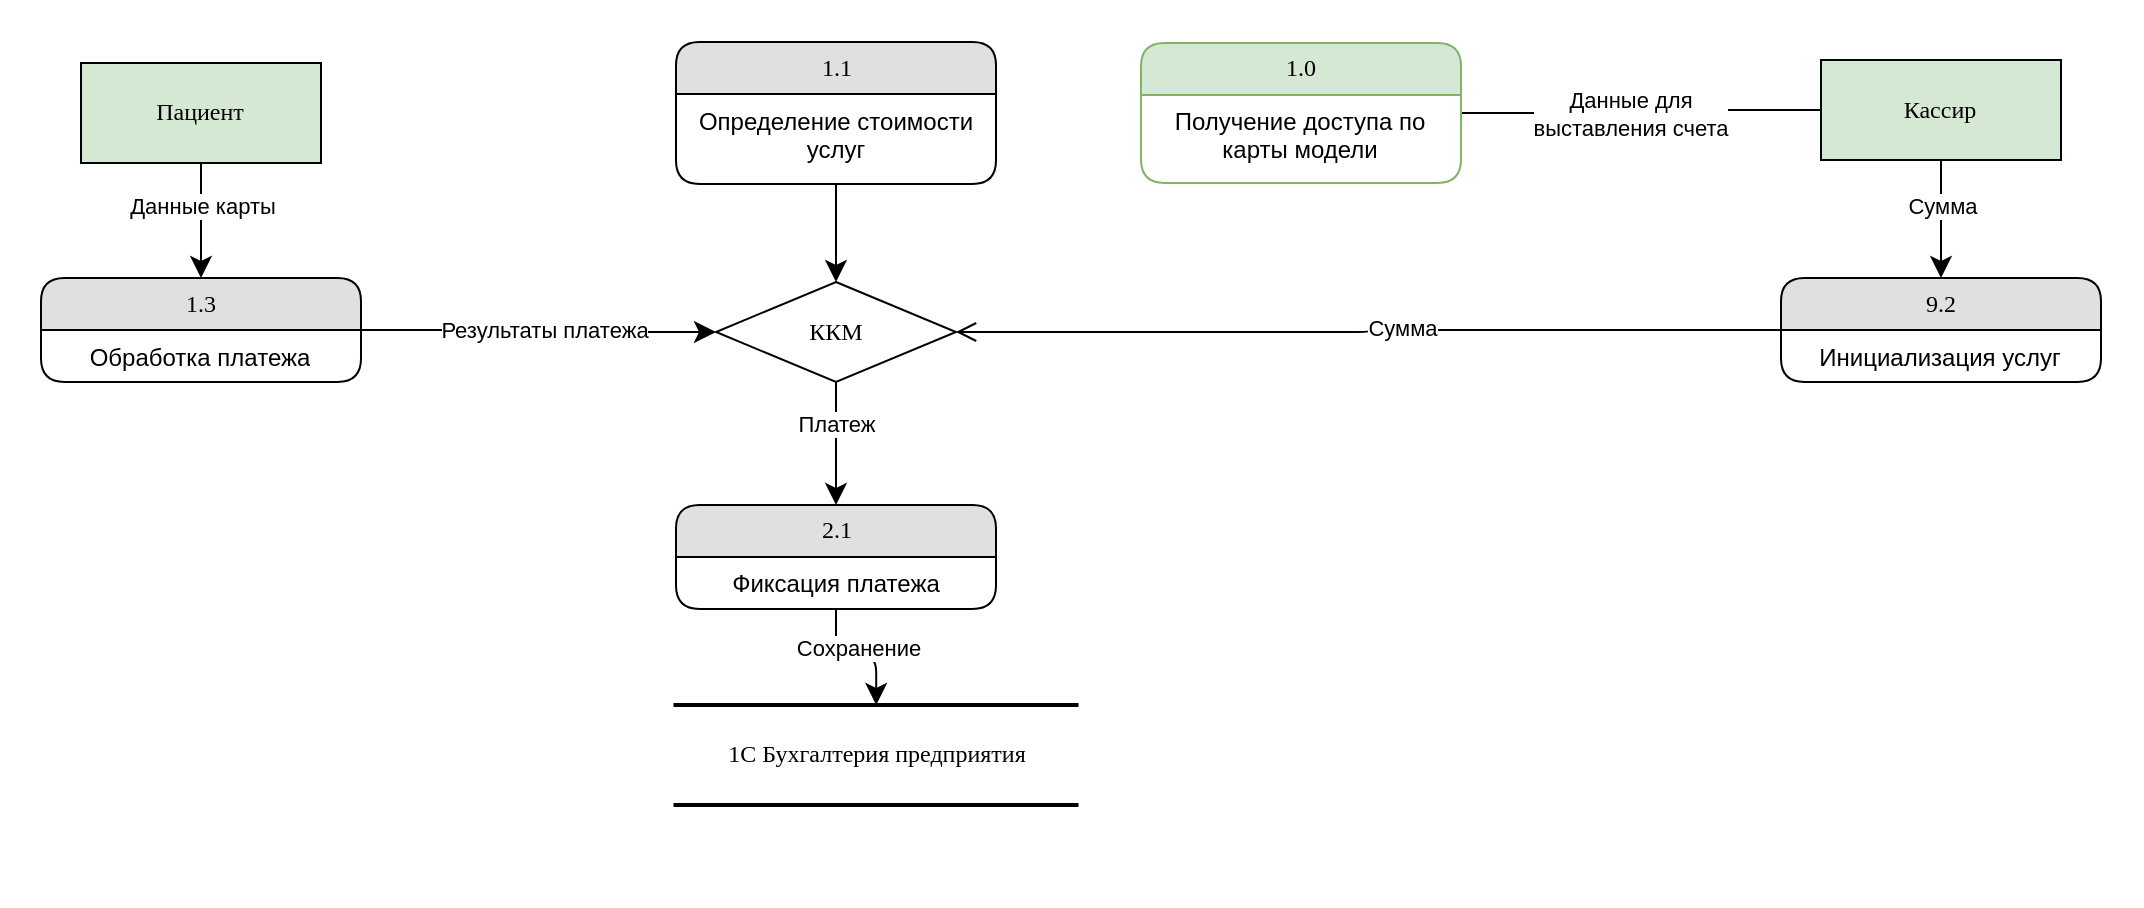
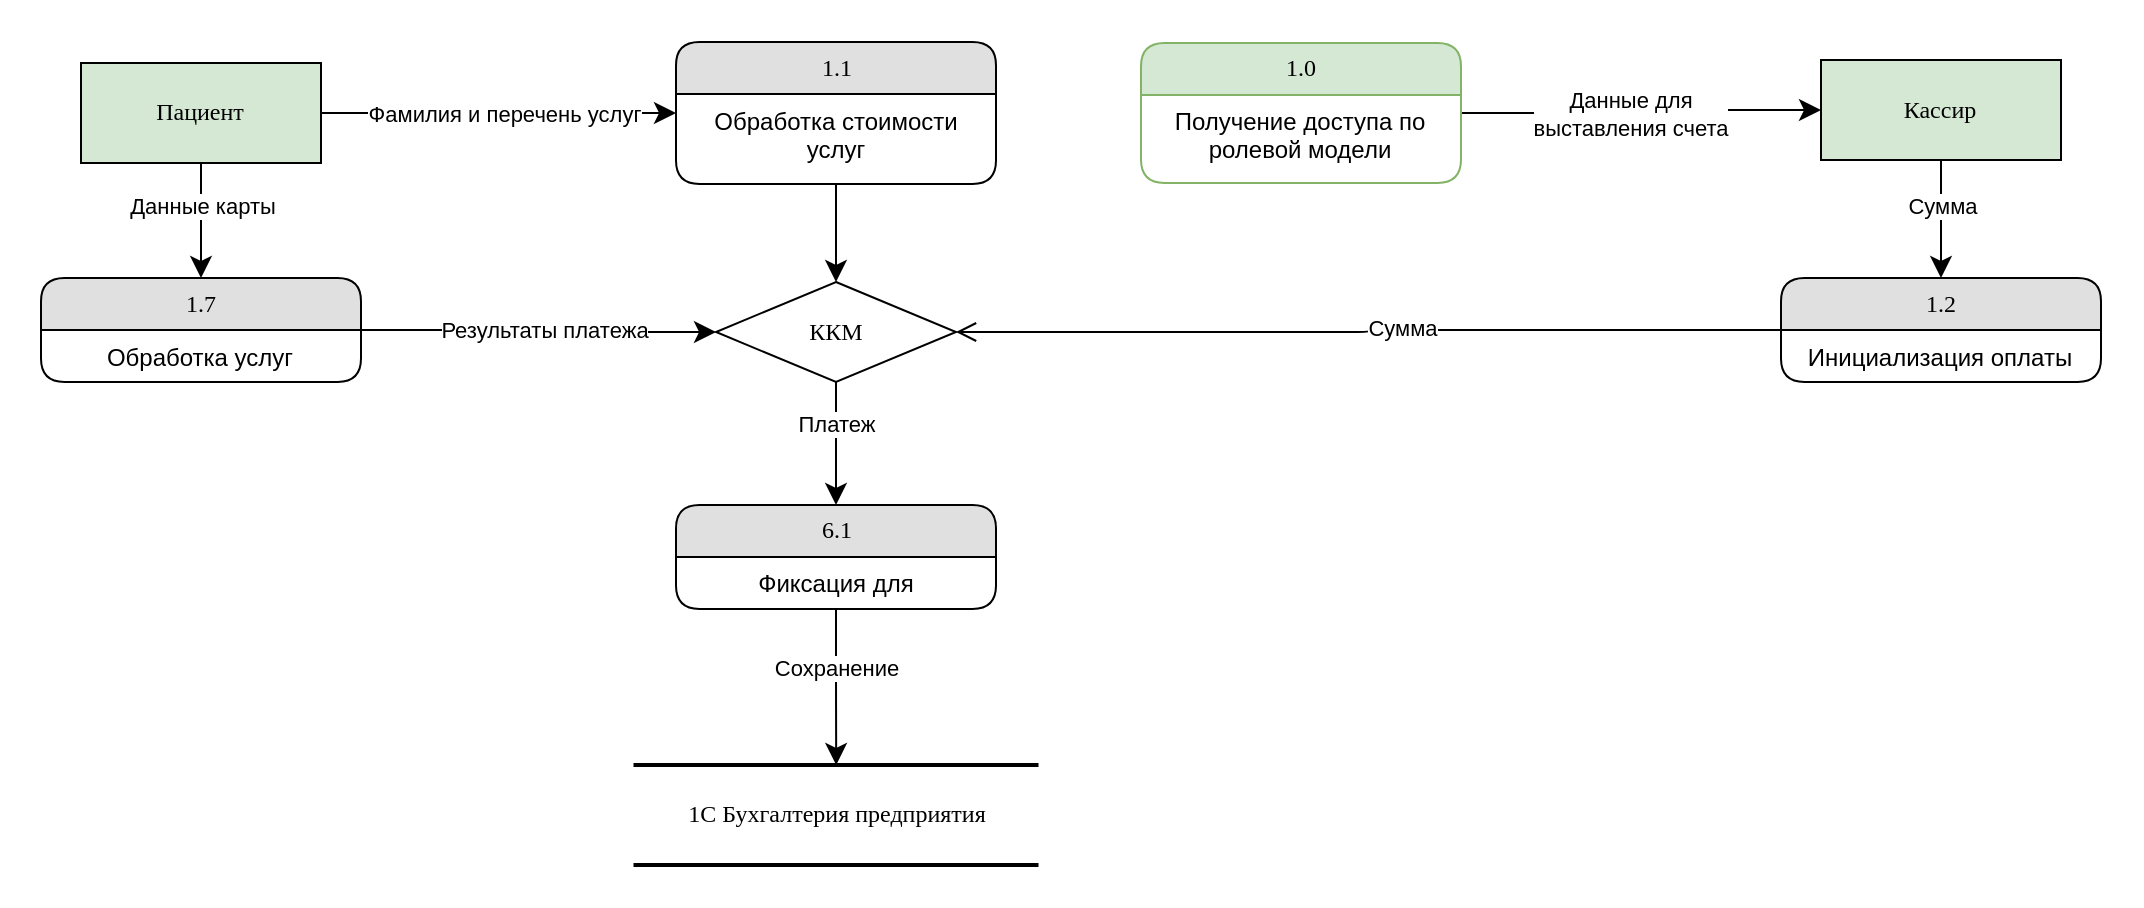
- <mxCell id="7" style="edgeStyle=orthogonalEdgeStyle;html=1;labelBackgroundColor=none;startFill=0;startSize=8;endFill=1;endSize=8;fontFamily=Verdana;fontSize=12;entryX=0;entryY=0.5;entryDx=0;entryDy=0;endArrow=none;" parent="1" source="30" target="3" edge="1"><mxGeometry relative="1" as="geometry"><mxPoint x="740" y="55" as="sourcePoint" /></mxGeometry></mxCell>
+ <mxCell id="7" style="edgeStyle=orthogonalEdgeStyle;html=1;labelBackgroundColor=none;startFill=0;startSize=8;endFill=1;endSize=8;fontFamily=Verdana;fontSize=12;entryX=0;entryY=0.5;entryDx=0;entryDy=0;" parent="1" source="30" target="3" edge="1"><mxGeometry relative="1" as="geometry"><mxPoint x="740" y="55" as="sourcePoint" /></mxGeometry></mxCell>
+ <mxCell id="4" style="edgeStyle=none;html=1;labelBackgroundColor=none;startFill=0;startSize=8;endFill=1;endSize=8;fontFamily=Verdana;fontSize=12;" parent="1" source="6" target="9" edge="1"><mxGeometry relative="1" as="geometry" /></mxCell>
+ <mxCell id="5" value="Фамилия и перечень услуг" style="edgeLabel;html=1;align=center;verticalAlign=middle;resizable=0;points=[];" parent="4" vertex="1" connectable="0"><mxGeometry x="0.216" y="2" relative="1" as="geometry"><mxPoint x="-17" y="2" as="offset" /></mxGeometry></mxCell>
- <mxCell id="10" value="Определение стоимости услуг" style="text;html=1;strokeColor=none;fillColor=none;spacingLeft=4;spacingRight=4;whiteSpace=wrap;overflow=hidden;rotatable=0;points=[[0,0.5],[1,0.5]];portConstraint=eastwest;align=center;" parent="9" vertex="1"><mxGeometry y="26" width="160" height="44" as="geometry" /></mxCell>
+ <mxCell id="10" value="Обработка стоимости услуг" style="text;html=1;strokeColor=none;fillColor=none;spacingLeft=4;spacingRight=4;whiteSpace=wrap;overflow=hidden;rotatable=0;points=[[0,0.5],[1,0.5]];portConstraint=eastwest;align=center;" parent="9" vertex="1"><mxGeometry y="26" width="160" height="44" as="geometry" /></mxCell>
- <mxCell id="31" value="Получение доступа по карты модели" style="text;html=1;strokeColor=none;fillColor=none;spacingLeft=4;spacingRight=4;whiteSpace=wrap;overflow=hidden;rotatable=0;points=[[0,0.5],[1,0.5]];portConstraint=eastwest;align=center;" vertex="1" parent="30"><mxGeometry y="26" width="160" height="44" as="geometry" /></mxCell>
+ <mxCell id="31" value="Получение доступа по ролевой модели" style="text;html=1;strokeColor=none;fillColor=none;spacingLeft=4;spacingRight=4;whiteSpace=wrap;overflow=hidden;rotatable=0;points=[[0,0.5],[1,0.5]];portConstraint=eastwest;align=center;" vertex="1" parent="30"><mxGeometry y="26" width="160" height="44" as="geometry" /></mxCell>
- <mxCell id="20" value="1.3" style="swimlane;html=1;fontStyle=0;childLayout=stackLayout;horizontal=1;startSize=26;fillColor=#e0e0e0;horizontalStack=0;resizeParent=1;resizeLast=0;collapsible=1;marginBottom=0;swimlaneFillColor=#ffffff;align=center;rounded=1;shadow=0;comic=0;labelBackgroundColor=none;strokeWidth=1;fontFamily=Verdana;fontSize=12" parent="1" vertex="1"><mxGeometry x="20" y="138.5" width="160" height="52" as="geometry" /></mxCell>
+ <mxCell id="20" value="1.7" style="swimlane;html=1;fontStyle=0;childLayout=stackLayout;horizontal=1;startSize=26;fillColor=#e0e0e0;horizontalStack=0;resizeParent=1;resizeLast=0;collapsible=1;marginBottom=0;swimlaneFillColor=#ffffff;align=center;rounded=1;shadow=0;comic=0;labelBackgroundColor=none;strokeWidth=1;fontFamily=Verdana;fontSize=12" parent="1" vertex="1"><mxGeometry x="20" y="138.5" width="160" height="52" as="geometry" /></mxCell>
- <mxCell id="11" value="9.2" style="swimlane;html=1;fontStyle=0;childLayout=stackLayout;horizontal=1;startSize=26;fillColor=#e0e0e0;horizontalStack=0;resizeParent=1;resizeLast=0;collapsible=1;marginBottom=0;swimlaneFillColor=#ffffff;align=center;rounded=1;shadow=0;comic=0;labelBackgroundColor=none;strokeWidth=1;fontFamily=Verdana;fontSize=12" parent="1" vertex="1"><mxGeometry x="890" y="138.5" width="160" height="52" as="geometry" /></mxCell>
+ <mxCell id="11" value="1.2" style="swimlane;html=1;fontStyle=0;childLayout=stackLayout;horizontal=1;startSize=26;fillColor=#e0e0e0;horizontalStack=0;resizeParent=1;resizeLast=0;collapsible=1;marginBottom=0;swimlaneFillColor=#ffffff;align=center;rounded=1;shadow=0;comic=0;labelBackgroundColor=none;strokeWidth=1;fontFamily=Verdana;fontSize=12" parent="1" vertex="1"><mxGeometry x="890" y="138.5" width="160" height="52" as="geometry" /></mxCell>
- <mxCell id="21" value="Обработка платежа" style="text;html=1;strokeColor=none;fillColor=none;spacingLeft=4;spacingRight=4;whiteSpace=wrap;overflow=hidden;rotatable=0;points=[[0,0.5],[1,0.5]];portConstraint=eastwest;align=center;" parent="20" vertex="1"><mxGeometry y="26" width="160" height="26" as="geometry" /></mxCell>
+ <mxCell id="21" value="Обработка услуг" style="text;html=1;strokeColor=none;fillColor=none;spacingLeft=4;spacingRight=4;whiteSpace=wrap;overflow=hidden;rotatable=0;points=[[0,0.5],[1,0.5]];portConstraint=eastwest;align=center;" parent="20" vertex="1"><mxGeometry y="26" width="160" height="26" as="geometry" /></mxCell>
- <mxCell id="12" value="Инициализация услуг" style="text;html=1;strokeColor=none;fillColor=none;spacingLeft=4;spacingRight=4;whiteSpace=wrap;overflow=hidden;rotatable=0;points=[[0,0.5],[1,0.5]];portConstraint=eastwest;align=center;" parent="11" vertex="1"><mxGeometry y="26" width="160" height="26" as="geometry" /></mxCell>
+ <mxCell id="12" value="Инициализация оплаты" style="text;html=1;strokeColor=none;fillColor=none;spacingLeft=4;spacingRight=4;whiteSpace=wrap;overflow=hidden;rotatable=0;points=[[0,0.5],[1,0.5]];portConstraint=eastwest;align=center;" parent="11" vertex="1"><mxGeometry y="26" width="160" height="26" as="geometry" /></mxCell>
- <mxCell id="26" value="2.1" style="swimlane;html=1;fontStyle=0;childLayout=stackLayout;horizontal=1;startSize=26;fillColor=#e0e0e0;horizontalStack=0;resizeParent=1;resizeLast=0;collapsible=1;marginBottom=0;swimlaneFillColor=#ffffff;align=center;rounded=1;shadow=0;comic=0;labelBackgroundColor=none;strokeWidth=1;fontFamily=Verdana;fontSize=12" parent="1" vertex="1"><mxGeometry x="337.5" y="252" width="160" height="52" as="geometry" /></mxCell>
+ <mxCell id="26" value="6.1" style="swimlane;html=1;fontStyle=0;childLayout=stackLayout;horizontal=1;startSize=26;fillColor=#e0e0e0;horizontalStack=0;resizeParent=1;resizeLast=0;collapsible=1;marginBottom=0;swimlaneFillColor=#ffffff;align=center;rounded=1;shadow=0;comic=0;labelBackgroundColor=none;strokeWidth=1;fontFamily=Verdana;fontSize=12" parent="1" vertex="1"><mxGeometry x="337.5" y="252" width="160" height="52" as="geometry" /></mxCell>
- <mxCell id="27" value="Фиксация платежа" style="text;html=1;strokeColor=none;fillColor=none;spacingLeft=4;spacingRight=4;whiteSpace=wrap;overflow=hidden;rotatable=0;points=[[0,0.5],[1,0.5]];portConstraint=eastwest;align=center;" parent="26" vertex="1"><mxGeometry y="26" width="160" height="26" as="geometry" /></mxCell>
+ <mxCell id="27" value="Фиксация для" style="text;html=1;strokeColor=none;fillColor=none;spacingLeft=4;spacingRight=4;whiteSpace=wrap;overflow=hidden;rotatable=0;points=[[0,0.5],[1,0.5]];portConstraint=eastwest;align=center;" parent="26" vertex="1"><mxGeometry y="26" width="160" height="26" as="geometry" /></mxCell>
- <mxCell id="2" value="1C Бухгалтерия предприятия" style="html=1;rounded=0;shadow=0;comic=0;labelBackgroundColor=none;strokeWidth=2;fontFamily=Verdana;fontSize=12;align=center;shape=mxgraph.ios7ui.horLines;" parent="1" vertex="1"><mxGeometry x="336.25" y="352" width="202.5" height="50" as="geometry" /></mxCell>
+ <mxCell id="2" value="1C Бухгалтерия предприятия" style="html=1;rounded=0;shadow=0;comic=0;labelBackgroundColor=none;strokeWidth=2;fontFamily=Verdana;fontSize=12;align=center;shape=mxgraph.ios7ui.horLines;" parent="1" vertex="1"><mxGeometry x="316.25" y="382" width="202.5" height="50" as="geometry" /></mxCell>
